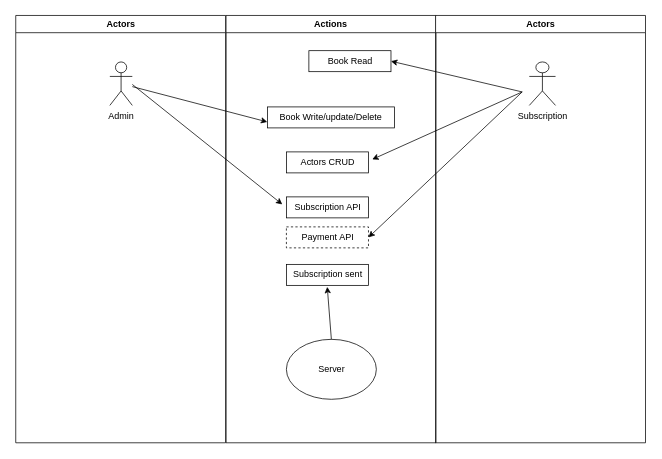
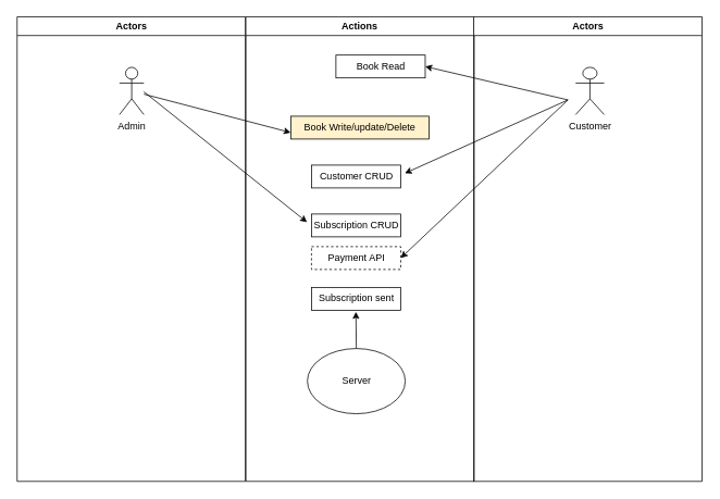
- <mxCell id="13" value="Subscription&lt;br&gt;" style="shape=umlActor;verticalLabelPosition=bottom;verticalAlign=top;html=1;outlineConnect=0;" parent="12" vertex="1"><mxGeometry x="125" y="62" width="35" height="58" as="geometry" /></mxCell>
+ <mxCell id="13" value="Customer&lt;br&gt;" style="shape=umlActor;verticalLabelPosition=bottom;verticalAlign=top;html=1;outlineConnect=0;" parent="12" vertex="1"><mxGeometry x="125" y="62" width="35" height="58" as="geometry" /></mxCell>
- <mxCell id="8" value="Book Write/update/Delete" style="rounded=0;whiteSpace=wrap;html=1;" parent="4" vertex="1"><mxGeometry x="55.25" y="122" width="169.5" height="28" as="geometry" /></mxCell>
+ <mxCell id="8" value="Book Write/update/Delete" style="rounded=0;whiteSpace=wrap;html=1;fillColor=#fff2cc;" parent="4" vertex="1"><mxGeometry x="55.25" y="122" width="169.5" height="28" as="geometry" /></mxCell>
- <mxCell id="7" value="Actors CRUD" style="rounded=0;whiteSpace=wrap;html=1;" parent="4" vertex="1"><mxGeometry x="80.5" y="182" width="109.5" height="28" as="geometry" /></mxCell>
+ <mxCell id="7" value="Customer CRUD" style="rounded=0;whiteSpace=wrap;html=1;" parent="4" vertex="1"><mxGeometry x="80.5" y="182" width="109.5" height="28" as="geometry" /></mxCell>
- <mxCell id="10" value="Subscription API" style="rounded=0;whiteSpace=wrap;html=1;" parent="4" vertex="1"><mxGeometry x="80.5" y="242" width="109.5" height="28" as="geometry" /></mxCell>
+ <mxCell id="10" value="Subscription CRUD" style="rounded=0;whiteSpace=wrap;html=1;" parent="4" vertex="1"><mxGeometry x="80.5" y="242" width="109.5" height="28" as="geometry" /></mxCell>
- <mxCell id="9" value="Server" style="ellipse;whiteSpace=wrap;html=1;" parent="4" vertex="1"><mxGeometry x="80.5" y="432" width="120" height="80" as="geometry" /></mxCell>
+ <mxCell id="9" value="Server" style="ellipse;whiteSpace=wrap;html=1;" parent="4" vertex="1"><mxGeometry x="75.5" y="407" width="120" height="80" as="geometry" /></mxCell>
